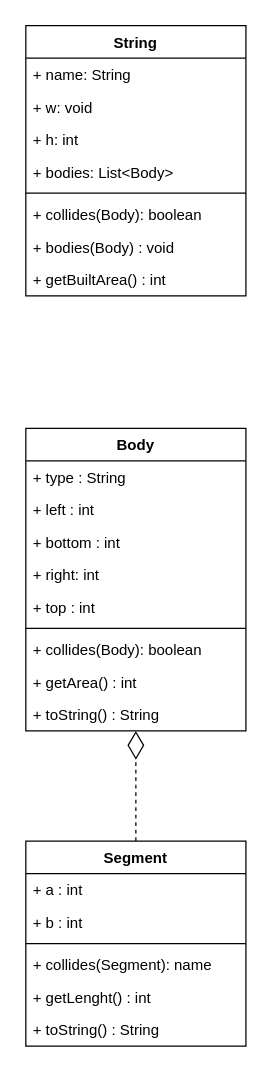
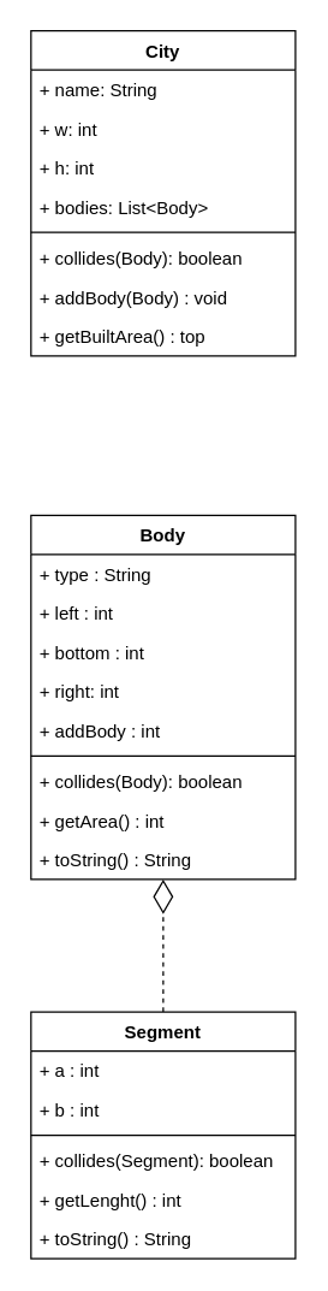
- <mxCell id="20" value="String" style="swimlane;fontStyle=1;align=center;verticalAlign=top;childLayout=stackLayout;horizontal=1;startSize=26;horizontalStack=0;resizeParent=1;resizeParentMax=0;resizeLast=0;collapsible=1;marginBottom=0;" vertex="1" parent="1"><mxGeometry x="20" y="20" width="176" height="216" as="geometry" /></mxCell>
+ <mxCell id="20" value="City" style="swimlane;fontStyle=1;align=center;verticalAlign=top;childLayout=stackLayout;horizontal=1;startSize=26;horizontalStack=0;resizeParent=1;resizeParentMax=0;resizeLast=0;collapsible=1;marginBottom=0;" vertex="1" parent="1"><mxGeometry x="20" y="20" width="176" height="216" as="geometry" /></mxCell>
- <mxCell id="22" value="+ w: void&#10;" style="text;strokeColor=none;fillColor=none;align=left;verticalAlign=top;spacingLeft=4;spacingRight=4;overflow=hidden;rotatable=0;points=[[0,0.5],[1,0.5]];portConstraint=eastwest;" vertex="1" parent="20"><mxGeometry y="52" width="176" height="26" as="geometry" /></mxCell>
+ <mxCell id="22" value="+ w: int&#10;" style="text;strokeColor=none;fillColor=none;align=left;verticalAlign=top;spacingLeft=4;spacingRight=4;overflow=hidden;rotatable=0;points=[[0,0.5],[1,0.5]];portConstraint=eastwest;" vertex="1" parent="20"><mxGeometry y="52" width="176" height="26" as="geometry" /></mxCell>
- <mxCell id="27" value="+ bodies(Body) : void" style="text;strokeColor=none;fillColor=none;align=left;verticalAlign=top;spacingLeft=4;spacingRight=4;overflow=hidden;rotatable=0;points=[[0,0.5],[1,0.5]];portConstraint=eastwest;" vertex="1" parent="20"><mxGeometry y="164" width="176" height="26" as="geometry" /></mxCell>
+ <mxCell id="27" value="+ addBody(Body) : void" style="text;strokeColor=none;fillColor=none;align=left;verticalAlign=top;spacingLeft=4;spacingRight=4;overflow=hidden;rotatable=0;points=[[0,0.5],[1,0.5]];portConstraint=eastwest;" vertex="1" parent="20"><mxGeometry y="164" width="176" height="26" as="geometry" /></mxCell>
- <mxCell id="28" value="+ getBuiltArea() : int" style="text;strokeColor=none;fillColor=none;align=left;verticalAlign=top;spacingLeft=4;spacingRight=4;overflow=hidden;rotatable=0;points=[[0,0.5],[1,0.5]];portConstraint=eastwest;" vertex="1" parent="20"><mxGeometry y="190" width="176" height="26" as="geometry" /></mxCell>
+ <mxCell id="28" value="+ getBuiltArea() : top" style="text;strokeColor=none;fillColor=none;align=left;verticalAlign=top;spacingLeft=4;spacingRight=4;overflow=hidden;rotatable=0;points=[[0,0.5],[1,0.5]];portConstraint=eastwest;" vertex="1" parent="20"><mxGeometry y="190" width="176" height="26" as="geometry" /></mxCell>
- <mxCell id="15" value="+ top : int" style="text;strokeColor=none;fillColor=none;align=left;verticalAlign=top;spacingLeft=4;spacingRight=4;overflow=hidden;rotatable=0;points=[[0,0.5],[1,0.5]];portConstraint=eastwest;" vertex="1" parent="10"><mxGeometry y="130" width="176" height="26" as="geometry" /></mxCell>
+ <mxCell id="15" value="+ addBody : int" style="text;strokeColor=none;fillColor=none;align=left;verticalAlign=top;spacingLeft=4;spacingRight=4;overflow=hidden;rotatable=0;points=[[0,0.5],[1,0.5]];portConstraint=eastwest;" vertex="1" parent="10"><mxGeometry y="130" width="176" height="26" as="geometry" /></mxCell>
- <mxCell id="7" value="+ collides(Segment): name" style="text;strokeColor=none;fillColor=none;align=left;verticalAlign=top;spacingLeft=4;spacingRight=4;overflow=hidden;rotatable=0;points=[[0,0.5],[1,0.5]];portConstraint=eastwest;" vertex="1" parent="3"><mxGeometry y="86" width="176" height="26" as="geometry" /></mxCell>
+ <mxCell id="7" value="+ collides(Segment): boolean" style="text;strokeColor=none;fillColor=none;align=left;verticalAlign=top;spacingLeft=4;spacingRight=4;overflow=hidden;rotatable=0;points=[[0,0.5],[1,0.5]];portConstraint=eastwest;" vertex="1" parent="3"><mxGeometry y="86" width="176" height="26" as="geometry" /></mxCell>
